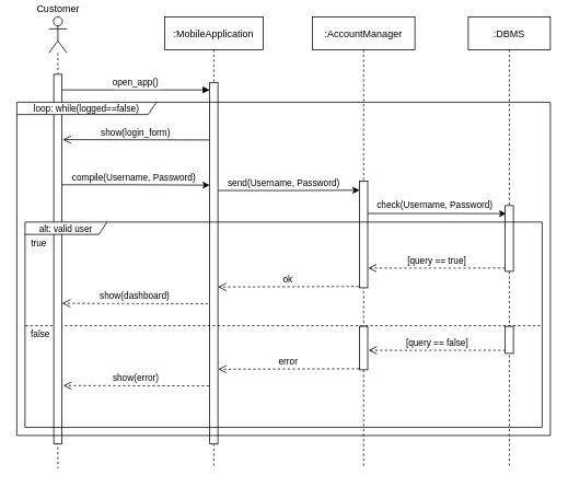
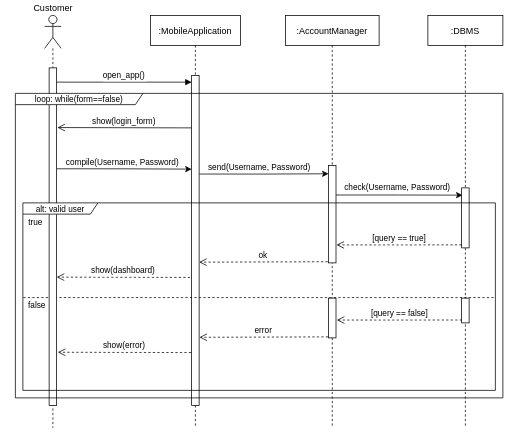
- <mxCell id="30" value="loop: while(logged==false)" style="shape=umlFrame;whiteSpace=wrap;html=1;fontSize=11;width=170;height=15;" parent="1" vertex="1"><mxGeometry x="20" y="124" width="650" height="406" as="geometry" /></mxCell>
+ <mxCell id="30" value="loop: while(form==false)" style="shape=umlFrame;whiteSpace=wrap;html=1;fontSize=11;width=170;height=15;" parent="1" vertex="1"><mxGeometry x="20" y="124" width="650" height="406" as="geometry" /></mxCell>
